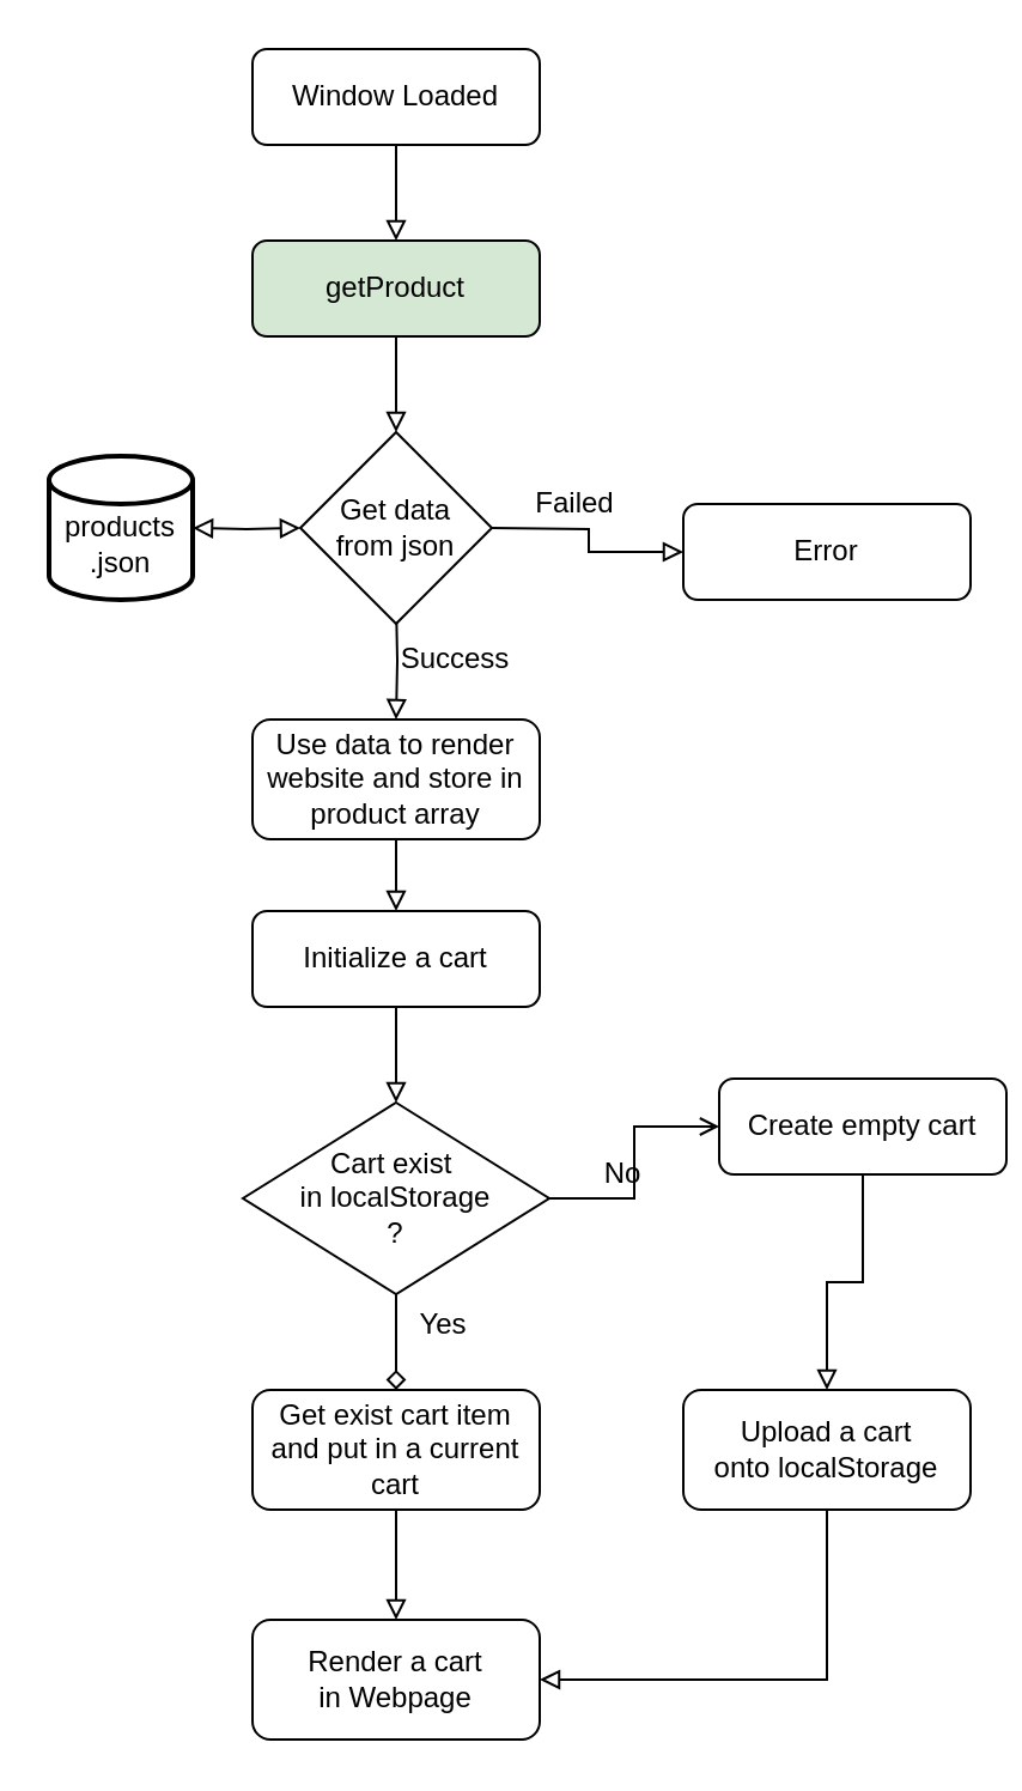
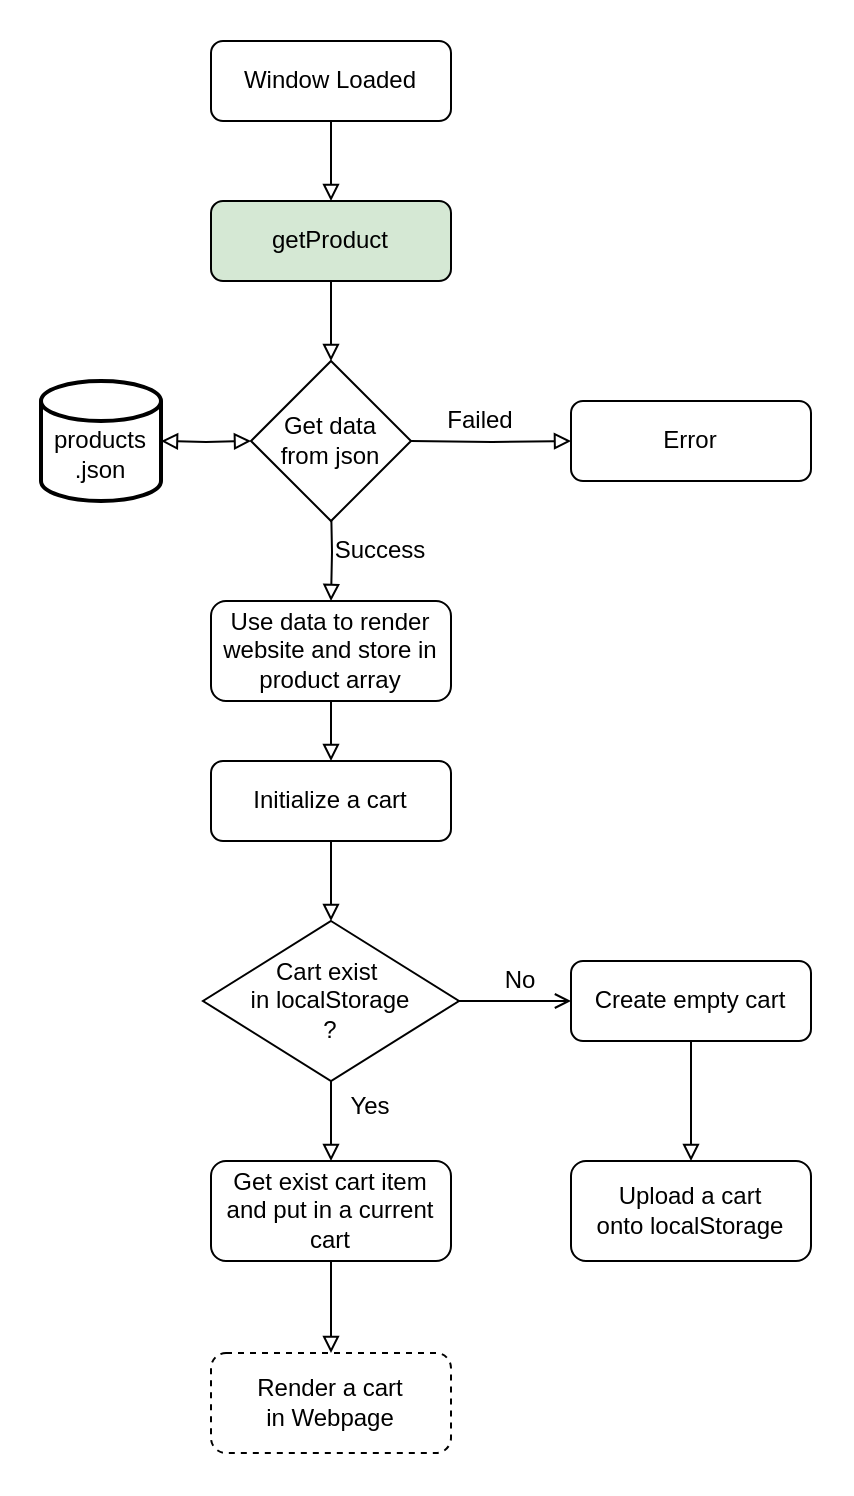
- <mxCell id="13" value="Error" style="rounded=1;whiteSpace=wrap;html=1;fontSize=12;glass=0;strokeWidth=1;shadow=0;" vertex="1" parent="1"><mxGeometry x="285" y="210" width="120" height="40" as="geometry" /></mxCell>
+ <mxCell id="13" value="Error" style="rounded=1;whiteSpace=wrap;html=1;fontSize=12;glass=0;strokeWidth=1;shadow=0;" vertex="1" parent="1"><mxGeometry x="285" y="200" width="120" height="40" as="geometry" /></mxCell>
- <mxCell id="22" value="Create empty cart" style="rounded=1;whiteSpace=wrap;html=1;fontSize=12;glass=0;strokeWidth=1;shadow=0;" vertex="1" parent="1"><mxGeometry x="300" y="450" width="120" height="40" as="geometry" /></mxCell>
+ <mxCell id="22" value="Create empty cart" style="rounded=1;whiteSpace=wrap;html=1;fontSize=12;glass=0;strokeWidth=1;shadow=0;" vertex="1" parent="1"><mxGeometry x="285" y="480" width="120" height="40" as="geometry" /></mxCell>
- <mxCell id="19" value="" style="edgeStyle=orthogonalEdgeStyle;rounded=0;orthogonalLoop=1;jettySize=auto;html=1;startArrow=none;startFill=0;endArrow=diamond;endFill=0;" edge="1" parent="1" source="20" target="27"><mxGeometry relative="1" as="geometry" /></mxCell>
+ <mxCell id="19" value="" style="edgeStyle=orthogonalEdgeStyle;rounded=0;orthogonalLoop=1;jettySize=auto;html=1;startArrow=none;startFill=0;endArrow=block;endFill=0;" edge="1" parent="1" source="20" target="27"><mxGeometry relative="1" as="geometry" /></mxCell>
- <mxCell id="29" value="Render a cart&lt;br&gt;in Webpage" style="rounded=1;whiteSpace=wrap;html=1;fontSize=12;glass=0;strokeWidth=1;shadow=0;" vertex="1" parent="1"><mxGeometry x="105" y="676" width="120" height="50" as="geometry" /></mxCell>
+ <mxCell id="29" value="Render a cart&lt;br&gt;in Webpage" style="rounded=1;whiteSpace=wrap;html=1;fontSize=12;glass=0;strokeWidth=1;shadow=0;dashed=1;" vertex="1" parent="1"><mxGeometry x="105" y="676" width="120" height="50" as="geometry" /></mxCell>
- <mxCell id="23" value="" style="edgeStyle=orthogonalEdgeStyle;rounded=0;orthogonalLoop=1;jettySize=auto;html=1;startArrow=none;startFill=0;endArrow=block;endFill=0;entryX=1;entryY=0.5;entryDx=0;entryDy=0;" edge="1" parent="1" source="24" target="29"><mxGeometry relative="1" as="geometry"><mxPoint x="345" y="710" as="targetPoint" /><Array as="points"><mxPoint x="345" y="701" /></Array></mxGeometry></mxCell>
